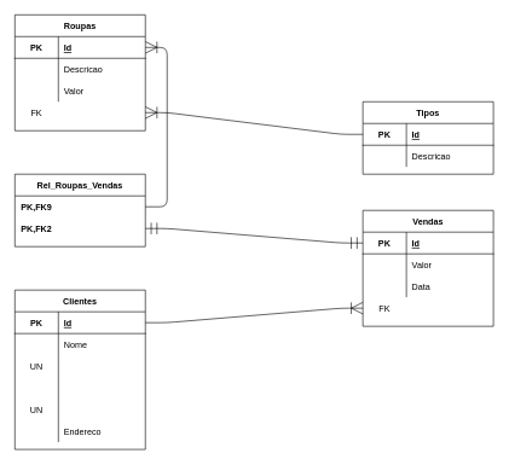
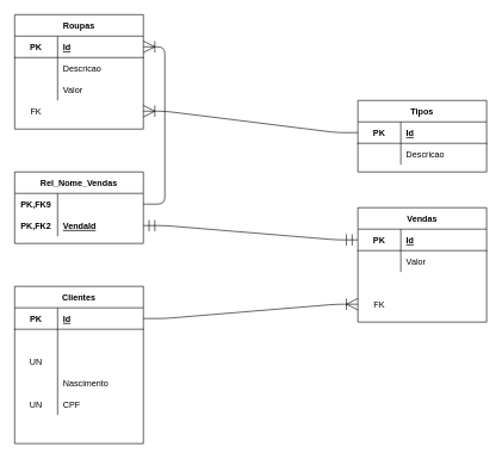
- <mxCell id="34" value="Rel_Roupas_Vendas" style="shape=table;startSize=30;container=1;collapsible=1;childLayout=tableLayout;fixedRows=1;rowLines=0;fontStyle=1;align=center;resizeLast=1;hachureGap=4;pointerEvents=0;" vertex="1" parent="1"><mxGeometry x="20" y="240" width="180" height="100" as="geometry" /></mxCell>
+ <mxCell id="34" value="Rel_Nome_Vendas" style="shape=table;startSize=30;container=1;collapsible=1;childLayout=tableLayout;fixedRows=1;rowLines=0;fontStyle=1;align=center;resizeLast=1;hachureGap=4;pointerEvents=0;" vertex="1" parent="1"><mxGeometry x="20" y="240" width="180" height="100" as="geometry" /></mxCell>
+ <mxCell id="39" value="VendaId" style="shape=partialRectangle;connectable=0;fillColor=none;top=0;left=0;bottom=0;right=0;align=left;spacingLeft=6;fontStyle=5;overflow=hidden;" vertex="1" parent="37"><mxGeometry x="60" width="120" height="30" as="geometry"><mxRectangle width="120" height="30" as="alternateBounds" /></mxGeometry></mxCell>
- <mxCell id="31" value="Data" style="shape=partialRectangle;connectable=0;fillColor=none;top=0;left=0;bottom=0;right=0;align=left;spacingLeft=6;overflow=hidden;" vertex="1" parent="29"><mxGeometry x="60" width="120" height="30" as="geometry"><mxRectangle width="120" height="30" as="alternateBounds" /></mxGeometry></mxCell>
- <mxCell id="48" value="Nome" style="shape=partialRectangle;connectable=0;fillColor=none;top=0;left=0;bottom=0;right=0;align=left;spacingLeft=6;overflow=hidden;" vertex="1" parent="46"><mxGeometry x="60" width="120" height="30" as="geometry"><mxRectangle width="120" height="30" as="alternateBounds" /></mxGeometry></mxCell>
+ <mxCell id="53" value="Nascimento" style="shape=partialRectangle;connectable=0;fillColor=none;top=0;left=0;bottom=0;right=0;align=left;spacingLeft=6;overflow=hidden;" vertex="1" parent="51"><mxGeometry x="60" width="120" height="30" as="geometry"><mxRectangle width="120" height="30" as="alternateBounds" /></mxGeometry></mxCell>
+ <mxCell id="56" value="CPF" style="shape=partialRectangle;connectable=0;fillColor=none;top=0;left=0;bottom=0;right=0;align=left;spacingLeft=6;overflow=hidden;" vertex="1" parent="54"><mxGeometry x="60" width="120" height="30" as="geometry"><mxRectangle width="120" height="30" as="alternateBounds" /></mxGeometry></mxCell>
- <mxCell id="59" value="Endereco" style="shape=partialRectangle;connectable=0;fillColor=none;top=0;left=0;bottom=0;right=0;align=left;spacingLeft=6;overflow=hidden;" vertex="1" parent="57"><mxGeometry x="60" width="120" height="30" as="geometry"><mxRectangle width="120" height="30" as="alternateBounds" /></mxGeometry></mxCell>
